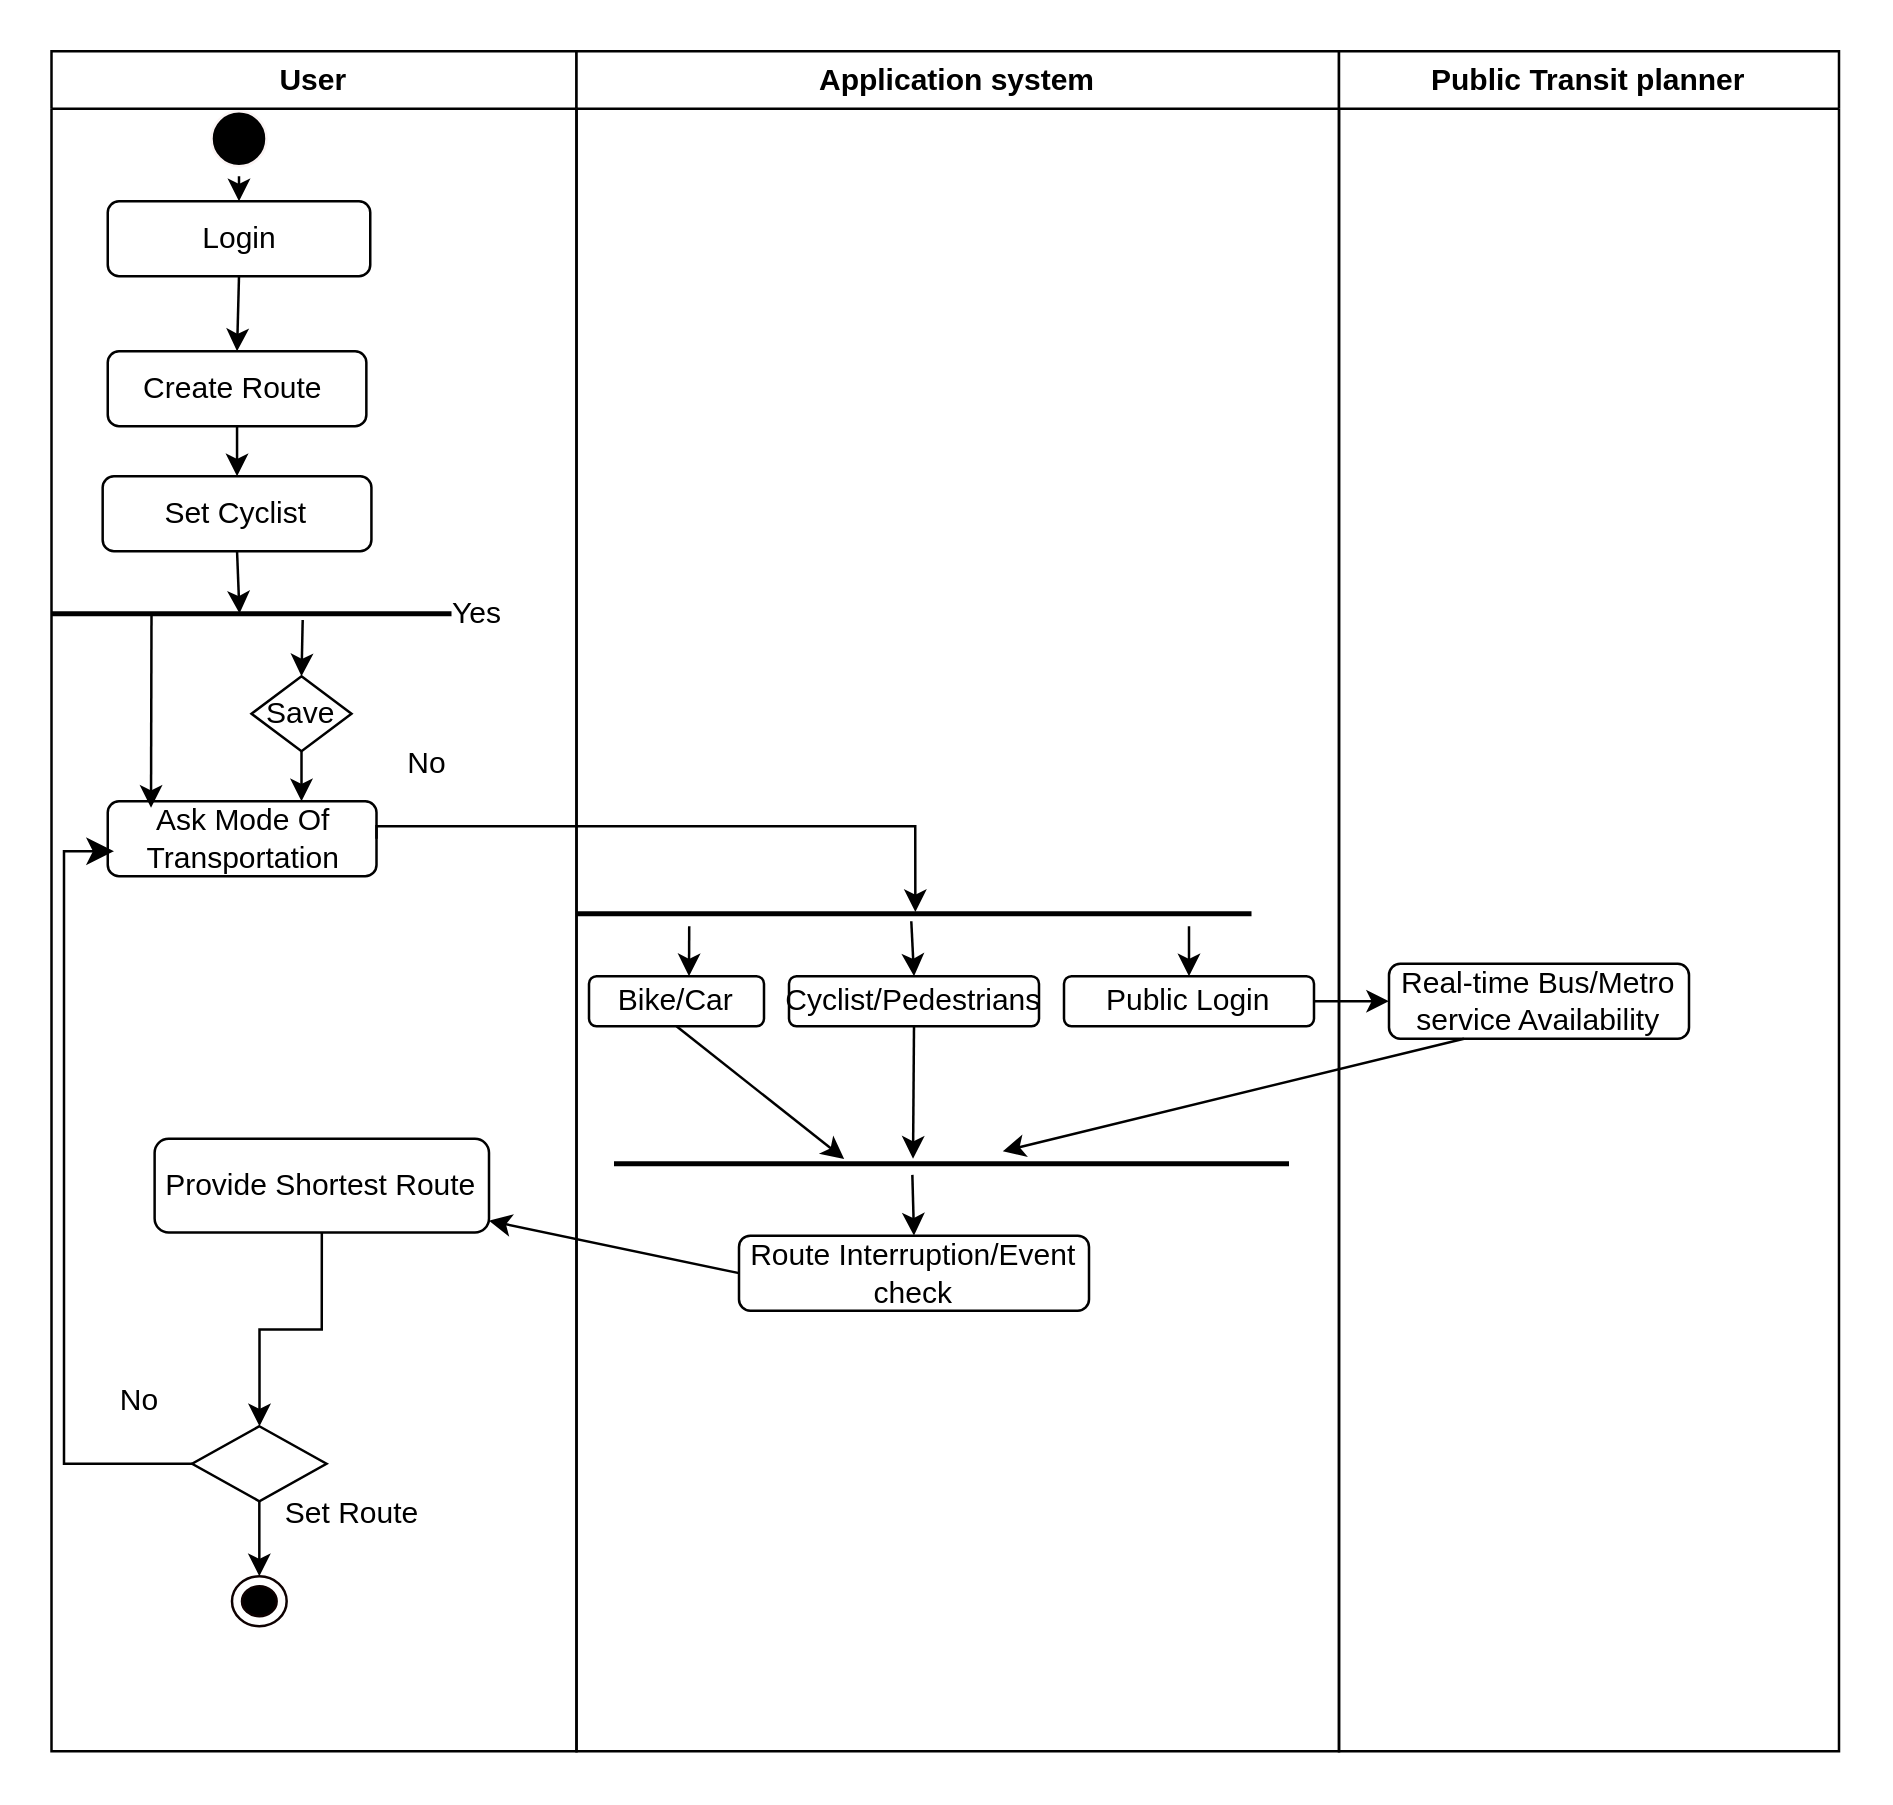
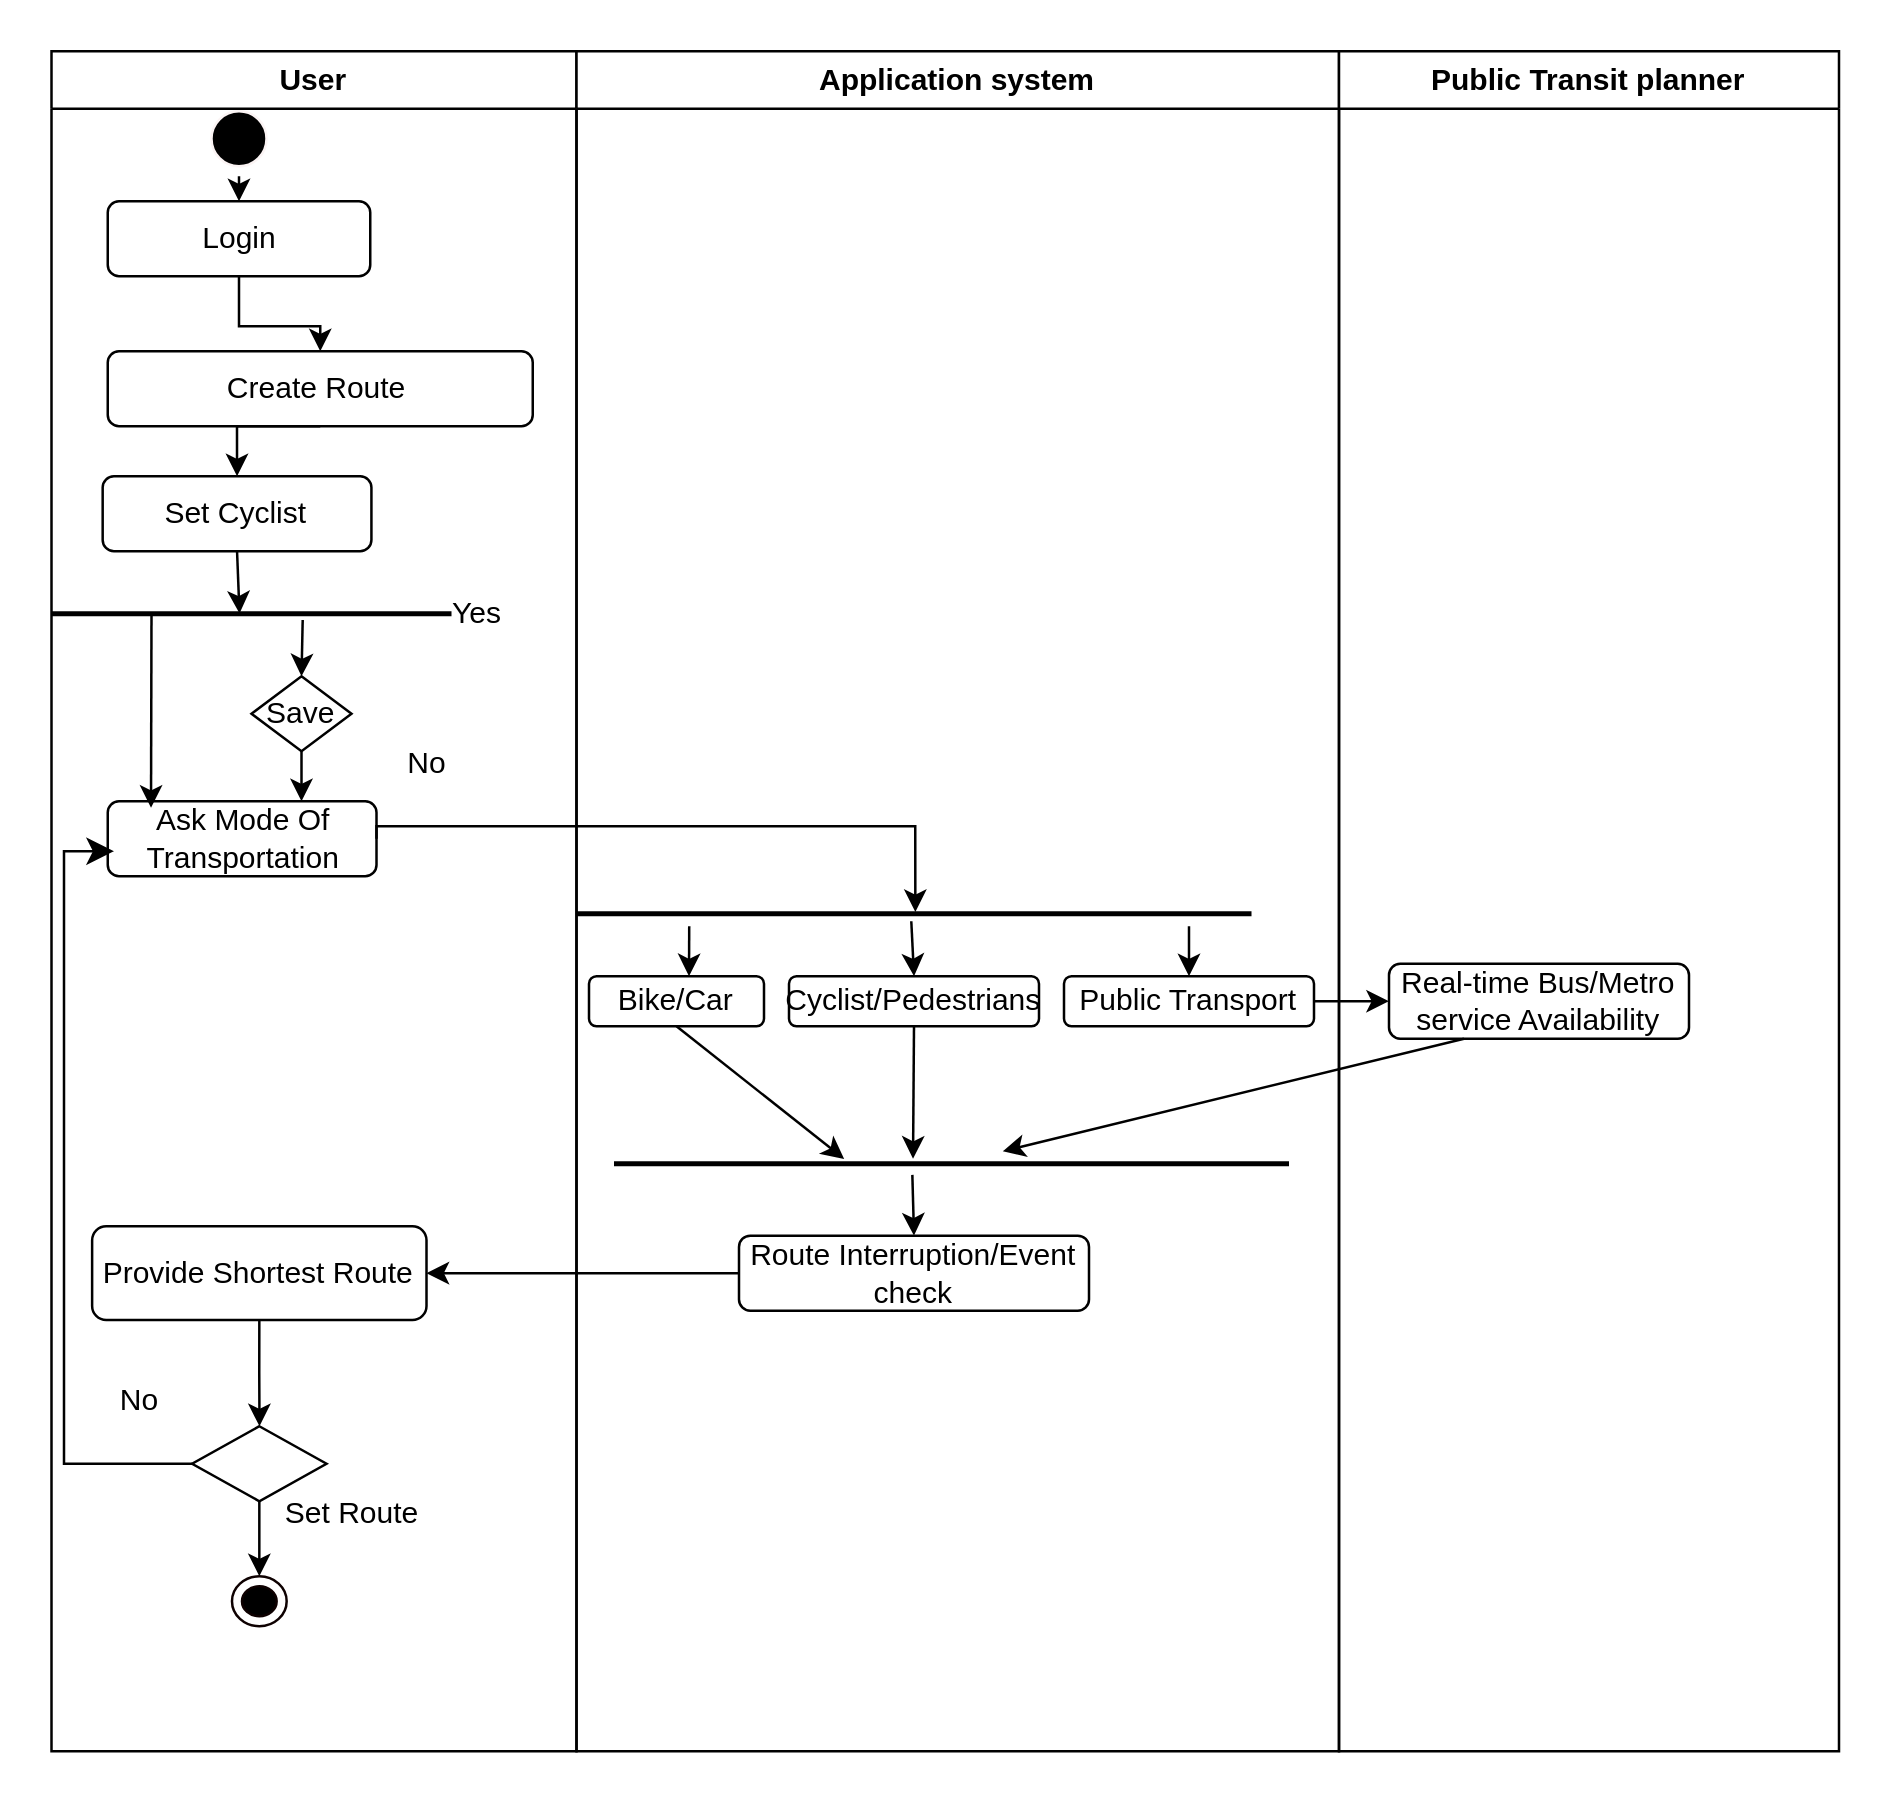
- <mxCell id="23" value="Create Route&amp;nbsp;" style="rounded=1;whiteSpace=wrap;html=1;" parent="2" vertex="1"><mxGeometry x="22.5" y="120" width="103.44" height="30" as="geometry" /></mxCell>
+ <mxCell id="23" value="Create Route&amp;nbsp;" style="rounded=1;whiteSpace=wrap;html=1;" parent="2" vertex="1"><mxGeometry x="22.5" y="120" width="170" height="30" as="geometry" /></mxCell>
- <mxCell id="27" value="Public Login" style="rounded=1;whiteSpace=wrap;html=1;" parent="1" vertex="1"><mxGeometry x="425" y="390" width="100" height="20" as="geometry" /></mxCell>
+ <mxCell id="27" value="Public Transport" style="rounded=1;whiteSpace=wrap;html=1;" parent="1" vertex="1"><mxGeometry x="425" y="390" width="100" height="20" as="geometry" /></mxCell>
- <mxCell id="12" value="Provide Shortest Route" style="rounded=1;whiteSpace=wrap;html=1;" parent="2" vertex="1"><mxGeometry x="41.25" y="435" width="133.75" height="37.5" as="geometry" /></mxCell>
+ <mxCell id="12" value="Provide Shortest Route" style="rounded=1;whiteSpace=wrap;html=1;" parent="2" vertex="1"><mxGeometry x="16.25" y="470" width="133.75" height="37.5" as="geometry" /></mxCell>
